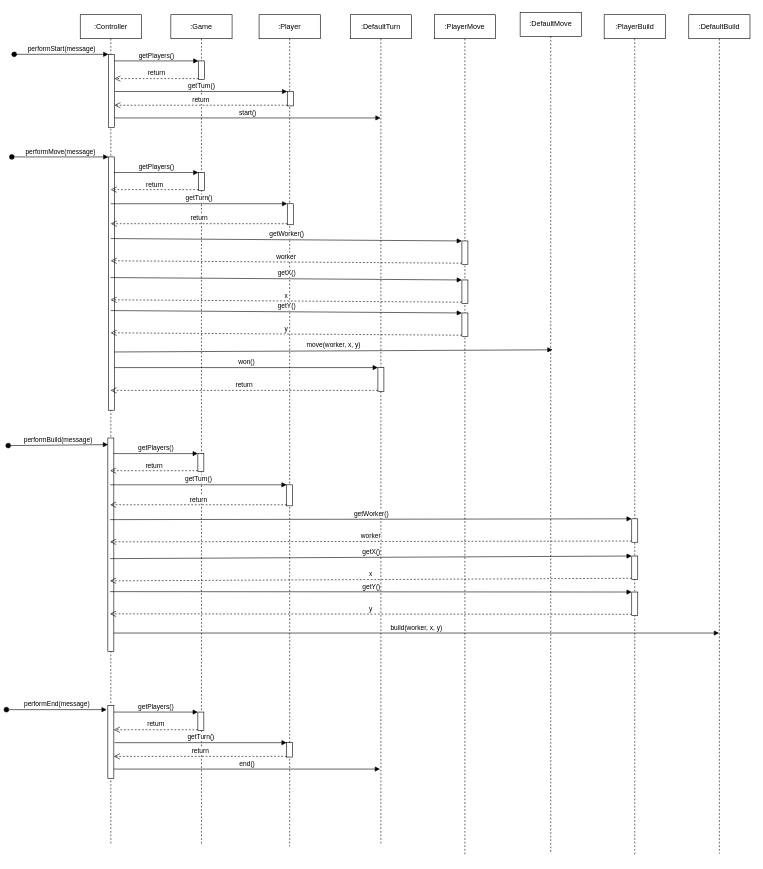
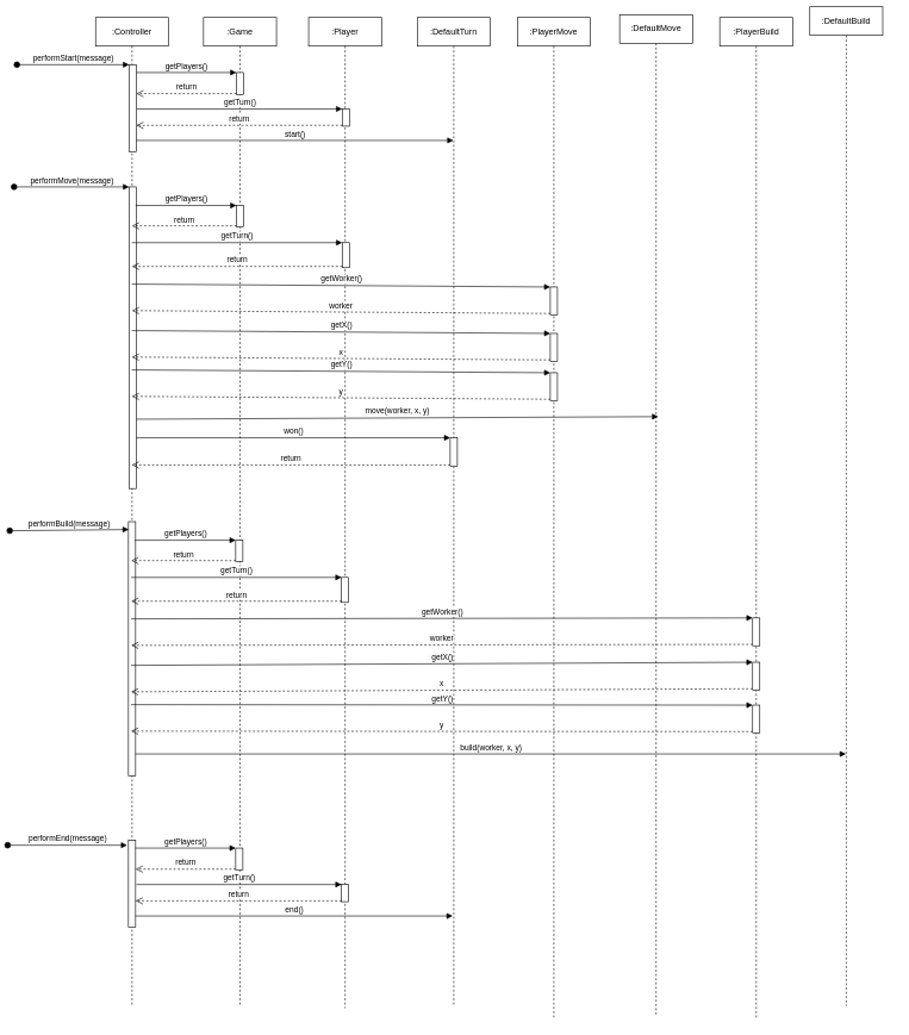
- <mxCell id="61" value=":DefaultBuild" style="shape=umlLifeline;perimeter=lifelinePerimeter;whiteSpace=wrap;html=1;container=1;collapsible=0;recursiveResize=0;outlineConnect=0;" vertex="1" parent="1"><mxGeometry x="1034" y="24" width="102" height="1398" as="geometry" /></mxCell>
+ <mxCell id="61" value=":DefaultBuild" style="shape=umlLifeline;perimeter=lifelinePerimeter;whiteSpace=wrap;html=1;container=1;collapsible=0;recursiveResize=0;outlineConnect=0;" vertex="1" parent="1"><mxGeometry x="1019" y="9" width="102" height="1398" as="geometry" /></mxCell>
